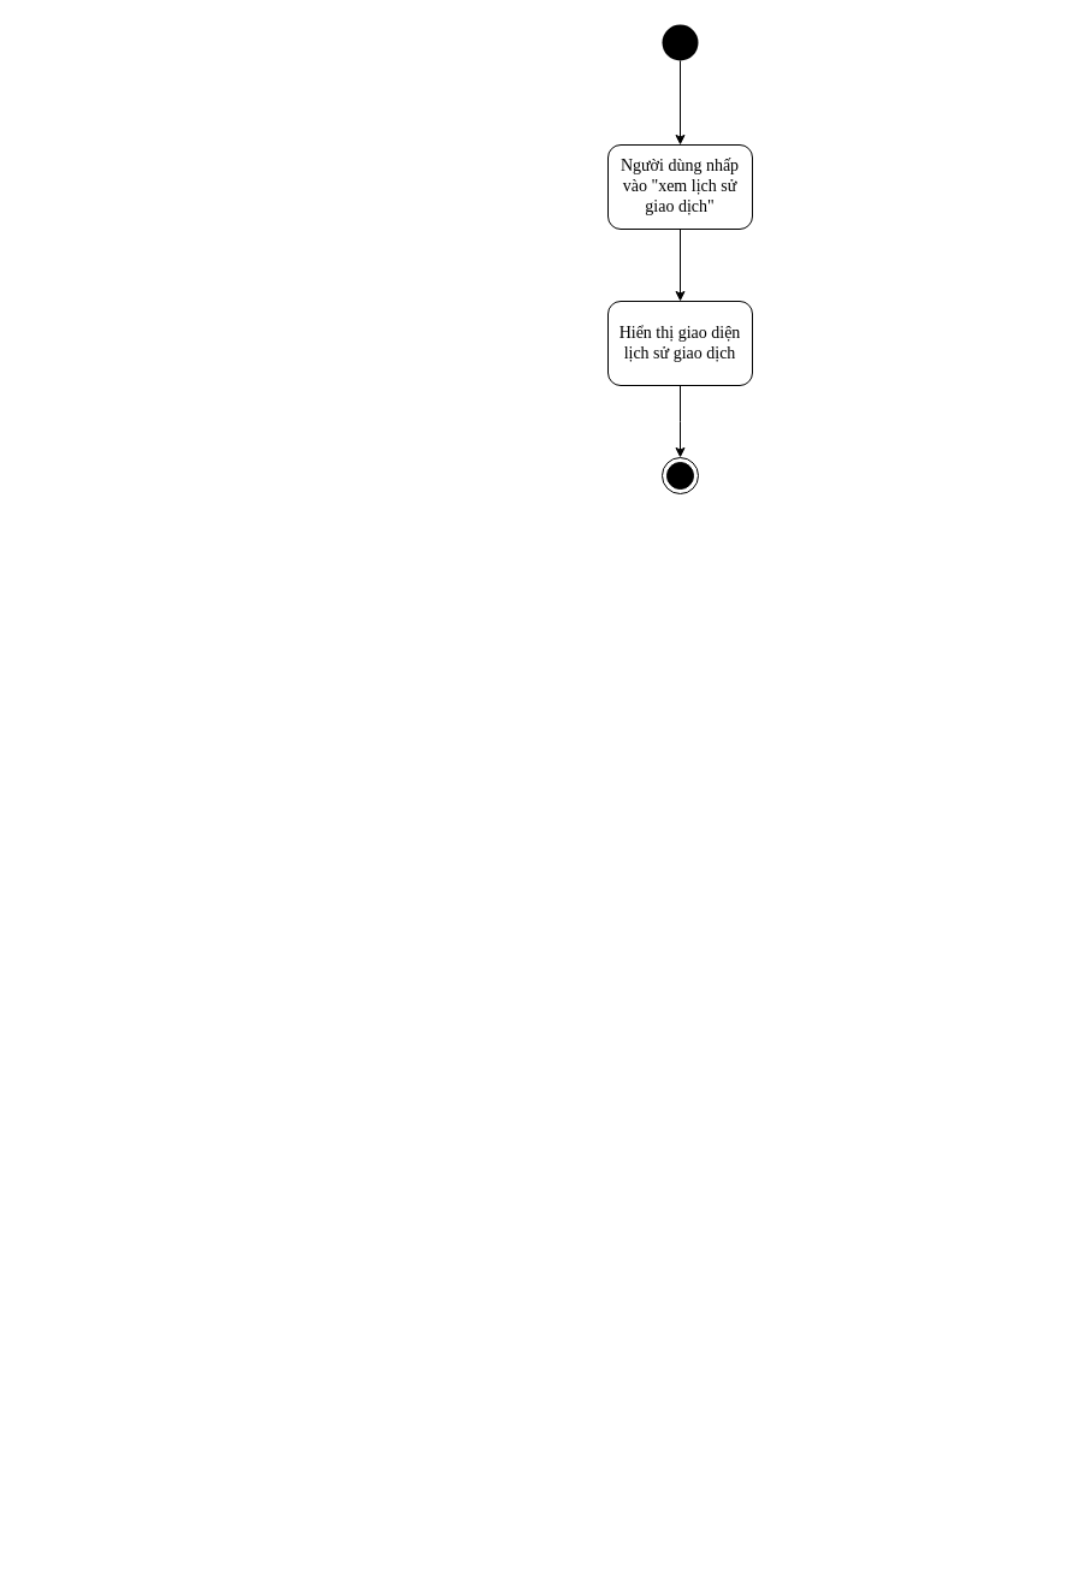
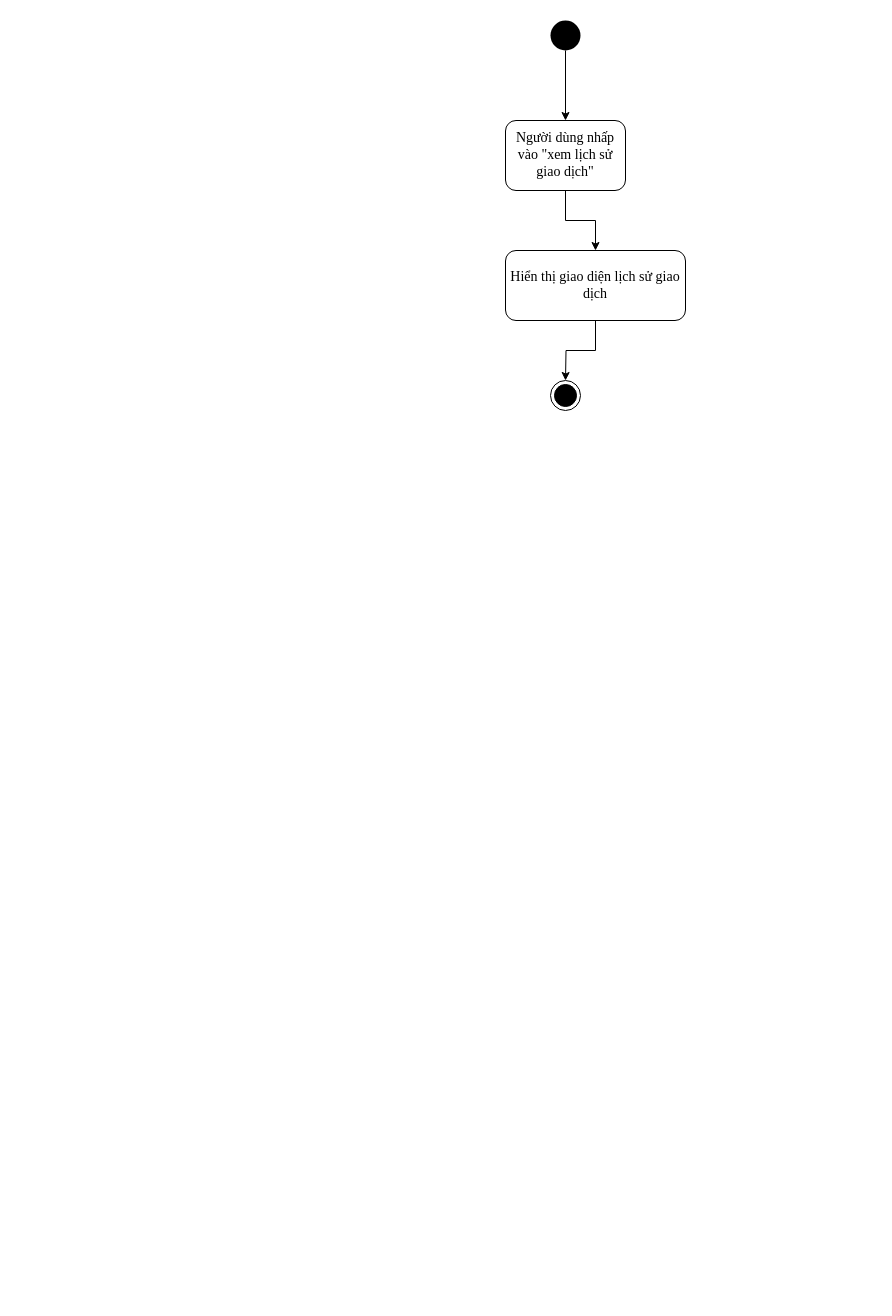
- <mxCell id="7" value="Hiển thị giao diện lịch sử giao dịch" style="rounded=1;whiteSpace=wrap;html=1;fontFamily=Verdana;fontSize=14;" parent="1" vertex="1"><mxGeometry x="505" y="250" width="120" height="70" as="geometry" /></mxCell>
+ <mxCell id="7" value="Hiển thị giao diện lịch sử giao dịch" style="rounded=1;whiteSpace=wrap;html=1;fontFamily=Verdana;fontSize=14;" parent="1" vertex="1"><mxGeometry x="505" y="250" width="180" height="70" as="geometry" /></mxCell>
